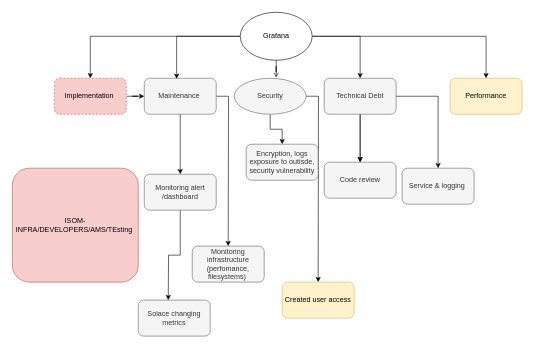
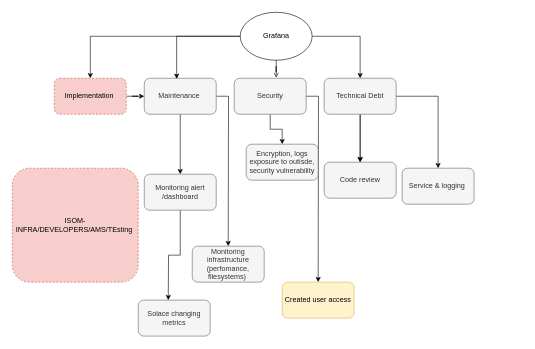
- <mxCell id="20" style="edgeStyle=orthogonalEdgeStyle;rounded=0;orthogonalLoop=1;jettySize=auto;html=1;entryX=0.5;entryY=0;entryDx=0;entryDy=0;" parent="1" source="21" target="15" edge="1"><mxGeometry relative="1" as="geometry" /></mxCell>
- <mxCell id="9" value="Security" style="ellipse;whiteSpace=wrap;html=1;fillColor=#f5f5f5;fontColor=#333333;strokeColor=#666666;" parent="1" vertex="1"><mxGeometry x="390" y="130" width="120" height="60" as="geometry" /></mxCell>
+ <mxCell id="9" value="Security" style="rounded=1;whiteSpace=wrap;html=1;fillColor=#f5f5f5;fontColor=#333333;strokeColor=#666666;" parent="1" vertex="1"><mxGeometry x="390" y="130" width="120" height="60" as="geometry" /></mxCell>
- <mxCell id="15" value="Performance" style="rounded=1;whiteSpace=wrap;html=1;fillColor=#fff2cc;strokeColor=#d6b656;" parent="1" vertex="1"><mxGeometry x="750" y="130" width="120" height="60" as="geometry" /></mxCell>
- <mxCell id="24" value="ISOM-INFRA/DEVELOPERS/AMS/TEsting&amp;nbsp;" style="whiteSpace=wrap;html=1;fillColor=#f8cecc;strokeColor=#b85450;rounded=1;" parent="1" vertex="1"><mxGeometry x="20" y="280" width="210" height="190" as="geometry" /></mxCell>
+ <mxCell id="24" value="ISOM-INFRA/DEVELOPERS/AMS/TEsting&amp;nbsp;" style="whiteSpace=wrap;html=1;fillColor=#f8cecc;strokeColor=#b85450;rounded=1;dashed=1;" parent="1" vertex="1"><mxGeometry x="20" y="280" width="210" height="190" as="geometry" /></mxCell>
